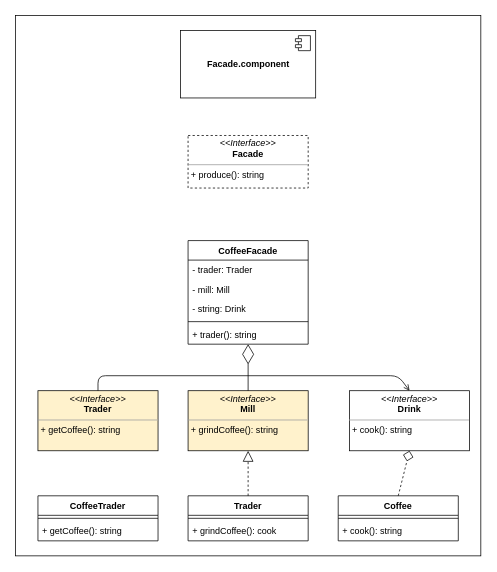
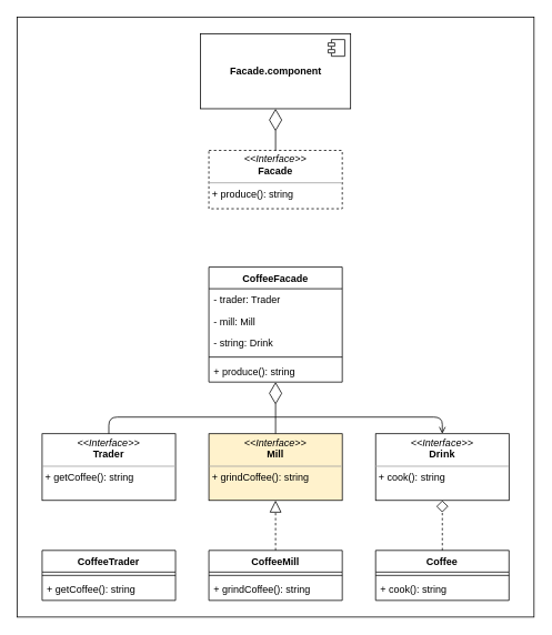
+ <mxCell id="28" value="" style="endArrow=diamondThin;endFill=0;endSize=24;html=1;entryX=0.5;entryY=1;entryDx=0;entryDy=0;exitX=0.5;exitY=0;exitDx=0;exitDy=0;" edge="1" parent="1" source="3" target="26"><mxGeometry width="160" relative="1" as="geometry"><mxPoint x="140" y="190" as="sourcePoint" /><mxPoint x="300" y="190" as="targetPoint" /></mxGeometry></mxCell>
- <mxCell id="9" value="+ trader(): string" style="text;strokeColor=none;fillColor=none;align=left;verticalAlign=top;spacingLeft=4;spacingRight=4;overflow=hidden;rotatable=0;points=[[0,0.5],[1,0.5]];portConstraint=eastwest;" vertex="1" parent="4"><mxGeometry y="112" width="160" height="26" as="geometry" /></mxCell>
+ <mxCell id="9" value="+ produce(): string" style="text;strokeColor=none;fillColor=none;align=left;verticalAlign=top;spacingLeft=4;spacingRight=4;overflow=hidden;rotatable=0;points=[[0,0.5],[1,0.5]];portConstraint=eastwest;" vertex="1" parent="4"><mxGeometry y="112" width="160" height="26" as="geometry" /></mxCell>
- <mxCell id="10" value="&lt;p style=&quot;margin: 0px ; margin-top: 4px ; text-align: center&quot;&gt;&lt;i&gt;&amp;lt;&amp;lt;Interface&amp;gt;&amp;gt;&lt;/i&gt;&lt;br&gt;&lt;b&gt;Trader&lt;/b&gt;&lt;/p&gt;&lt;hr size=&quot;1&quot;&gt;&lt;p style=&quot;margin: 0px ; margin-left: 4px&quot;&gt;+ getCoffee(): string&lt;/p&gt;" style="verticalAlign=top;align=left;overflow=fill;fontSize=12;fontFamily=Helvetica;html=1;fillColor=#fff2cc;" vertex="1" parent="1"><mxGeometry x="50" y="520" width="160" height="80" as="geometry" /></mxCell>
+ <mxCell id="10" value="&lt;p style=&quot;margin: 0px ; margin-top: 4px ; text-align: center&quot;&gt;&lt;i&gt;&amp;lt;&amp;lt;Interface&amp;gt;&amp;gt;&lt;/i&gt;&lt;br&gt;&lt;b&gt;Trader&lt;/b&gt;&lt;/p&gt;&lt;hr size=&quot;1&quot;&gt;&lt;p style=&quot;margin: 0px ; margin-left: 4px&quot;&gt;+ getCoffee(): string&lt;/p&gt;" style="verticalAlign=top;align=left;overflow=fill;fontSize=12;fontFamily=Helvetica;html=1;" vertex="1" parent="1"><mxGeometry x="50" y="520" width="160" height="80" as="geometry" /></mxCell>
- <mxCell id="12" value="&lt;p style=&quot;margin: 0px ; margin-top: 4px ; text-align: center&quot;&gt;&lt;i&gt;&amp;lt;&amp;lt;Interface&amp;gt;&amp;gt;&lt;/i&gt;&lt;br&gt;&lt;b&gt;Drink&lt;/b&gt;&lt;/p&gt;&lt;hr size=&quot;1&quot;&gt;&lt;p style=&quot;margin: 0px ; margin-left: 4px&quot;&gt;+ cook(): string&lt;/p&gt;" style="verticalAlign=top;align=left;overflow=fill;fontSize=12;fontFamily=Helvetica;html=1;" vertex="1" parent="1"><mxGeometry x="465" y="520" width="160" height="80" as="geometry" /></mxCell>
+ <mxCell id="12" value="&lt;p style=&quot;margin: 0px ; margin-top: 4px ; text-align: center&quot;&gt;&lt;i&gt;&amp;lt;&amp;lt;Interface&amp;gt;&amp;gt;&lt;/i&gt;&lt;br&gt;&lt;b&gt;Drink&lt;/b&gt;&lt;/p&gt;&lt;hr size=&quot;1&quot;&gt;&lt;p style=&quot;margin: 0px ; margin-left: 4px&quot;&gt;+ cook(): string&lt;/p&gt;" style="verticalAlign=top;align=left;overflow=fill;fontSize=12;fontFamily=Helvetica;html=1;" vertex="1" parent="1"><mxGeometry x="450" y="520" width="160" height="80" as="geometry" /></mxCell>
- <mxCell id="18" value="Trader" style="swimlane;fontStyle=1;align=center;verticalAlign=top;childLayout=stackLayout;horizontal=1;startSize=26;horizontalStack=0;resizeParent=1;resizeParentMax=0;resizeLast=0;collapsible=1;marginBottom=0;" vertex="1" parent="1"><mxGeometry x="250" y="660" width="160" height="60" as="geometry" /></mxCell>
+ <mxCell id="18" value="CoffeeMill" style="swimlane;fontStyle=1;align=center;verticalAlign=top;childLayout=stackLayout;horizontal=1;startSize=26;horizontalStack=0;resizeParent=1;resizeParentMax=0;resizeLast=0;collapsible=1;marginBottom=0;" vertex="1" parent="1"><mxGeometry x="250" y="660" width="160" height="60" as="geometry" /></mxCell>
- <mxCell id="20" value="+ grindCoffee(): cook" style="text;strokeColor=none;fillColor=none;align=left;verticalAlign=top;spacingLeft=4;spacingRight=4;overflow=hidden;rotatable=0;points=[[0,0.5],[1,0.5]];portConstraint=eastwest;" vertex="1" parent="18"><mxGeometry y="34" width="160" height="26" as="geometry" /></mxCell>
+ <mxCell id="20" value="+ grindCoffee(): string" style="text;strokeColor=none;fillColor=none;align=left;verticalAlign=top;spacingLeft=4;spacingRight=4;overflow=hidden;rotatable=0;points=[[0,0.5],[1,0.5]];portConstraint=eastwest;" vertex="1" parent="18"><mxGeometry y="34" width="160" height="26" as="geometry" /></mxCell>
